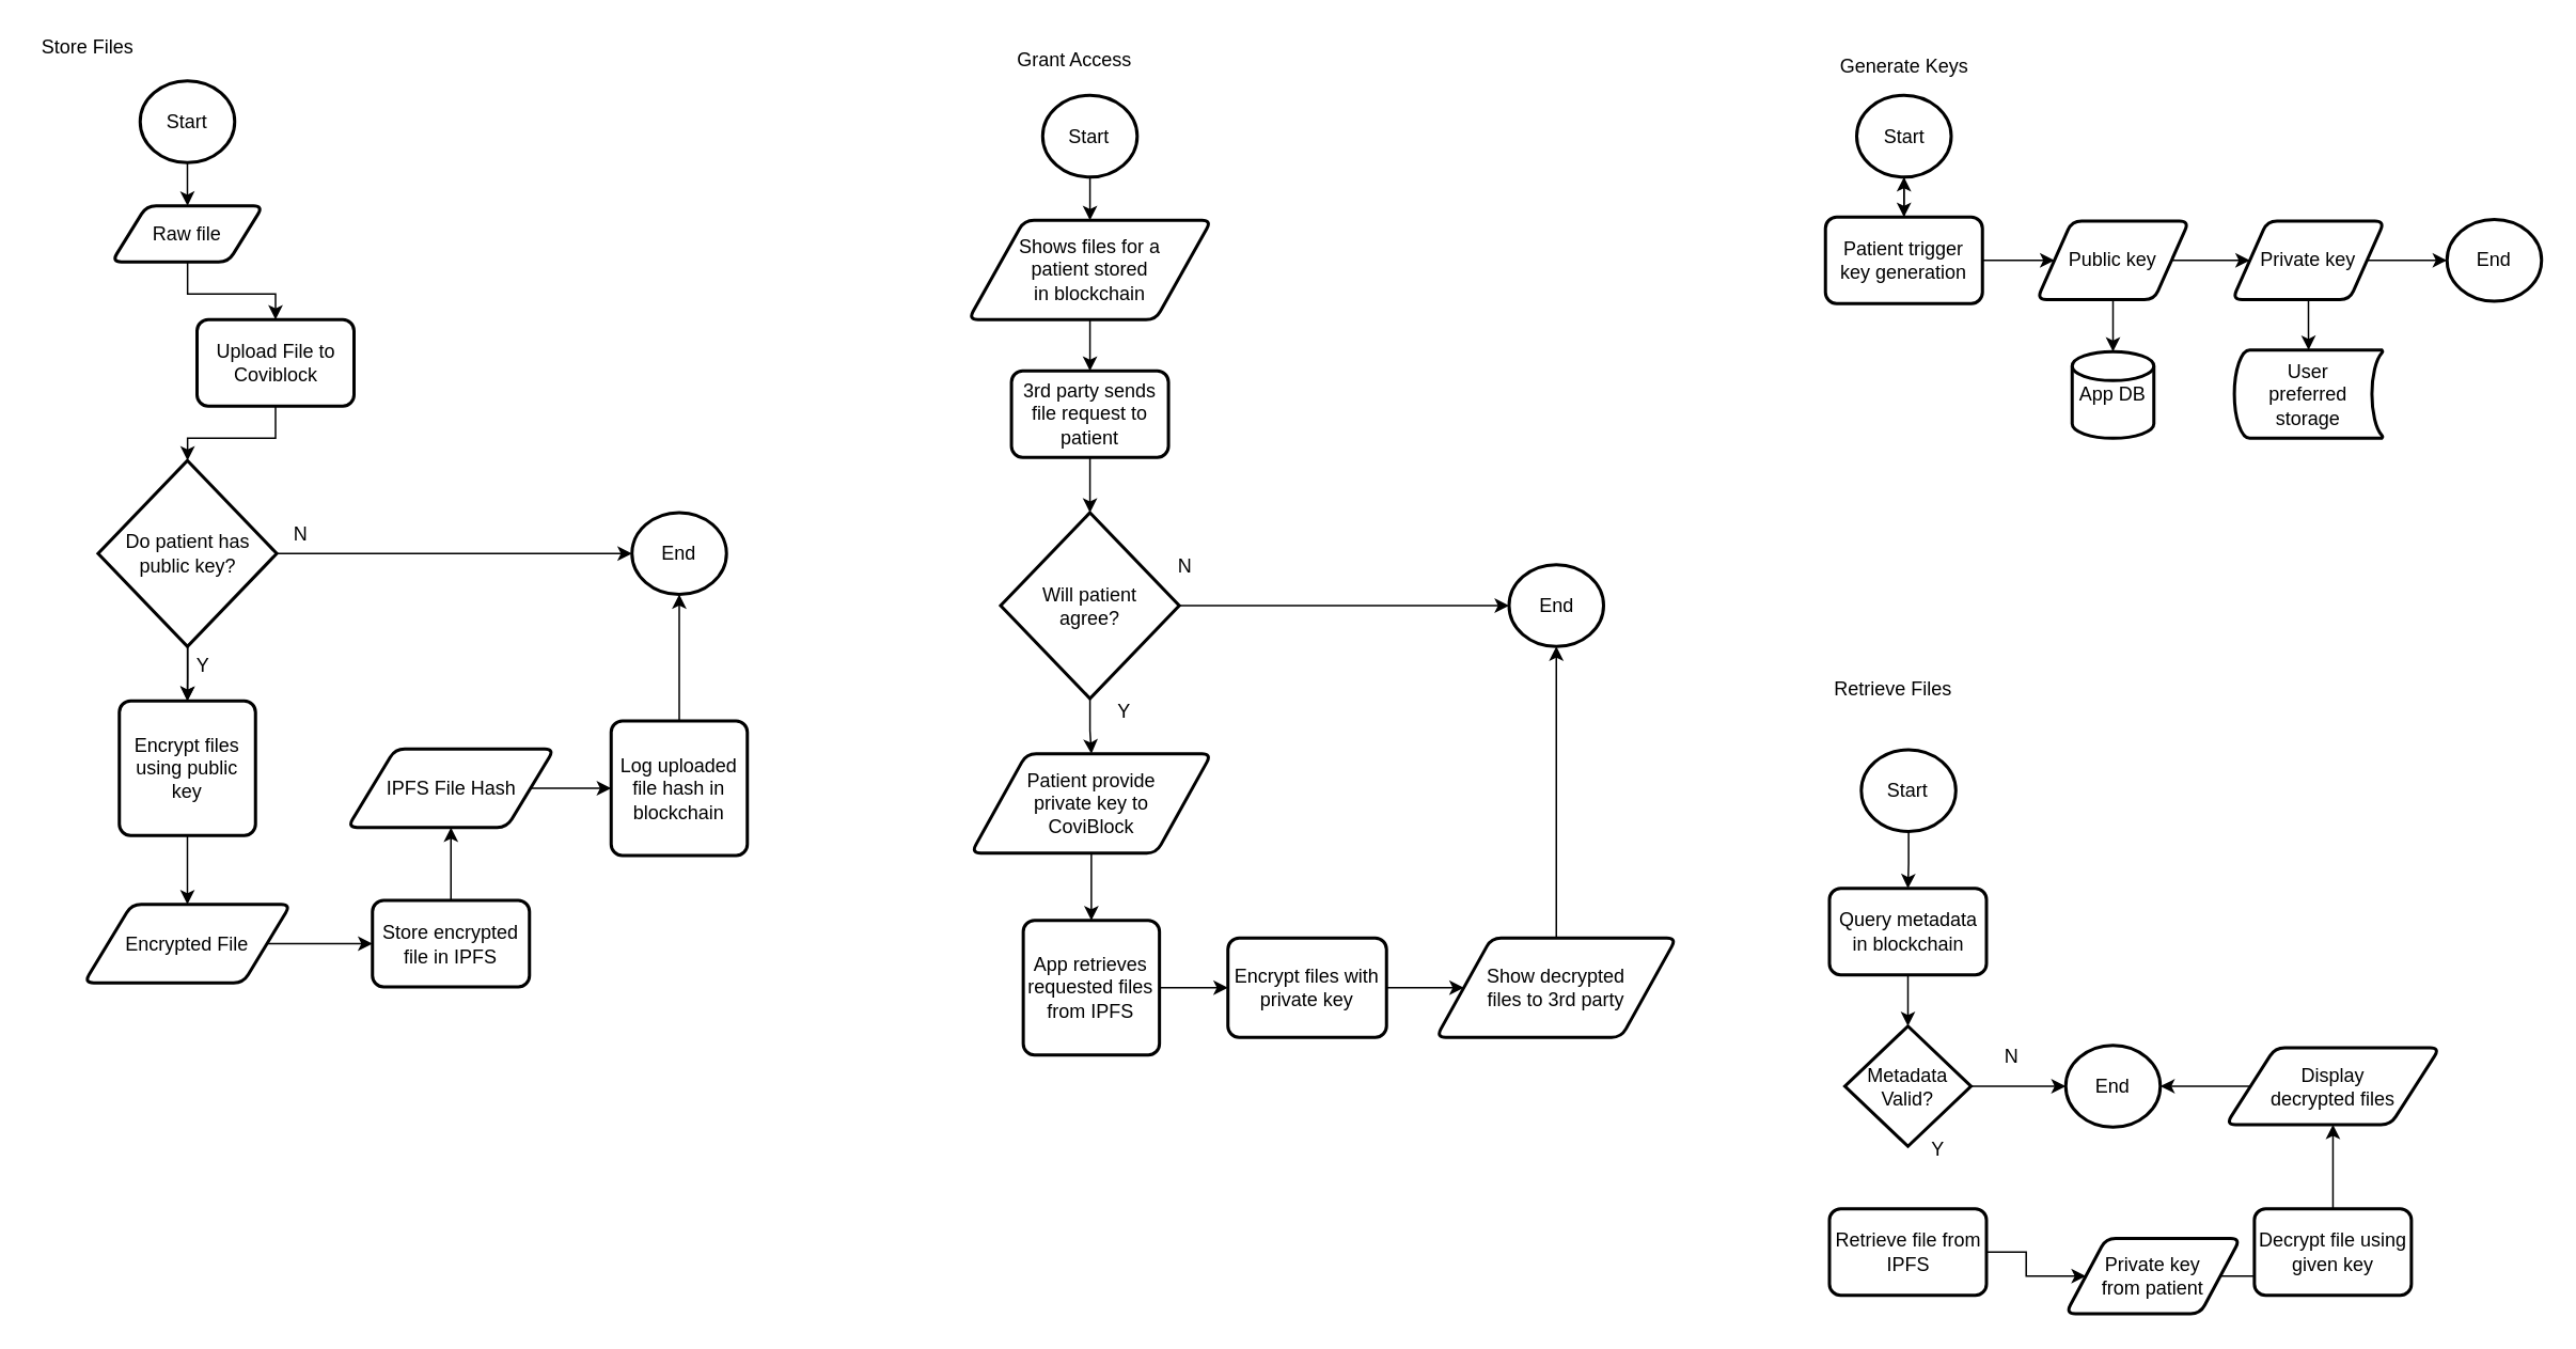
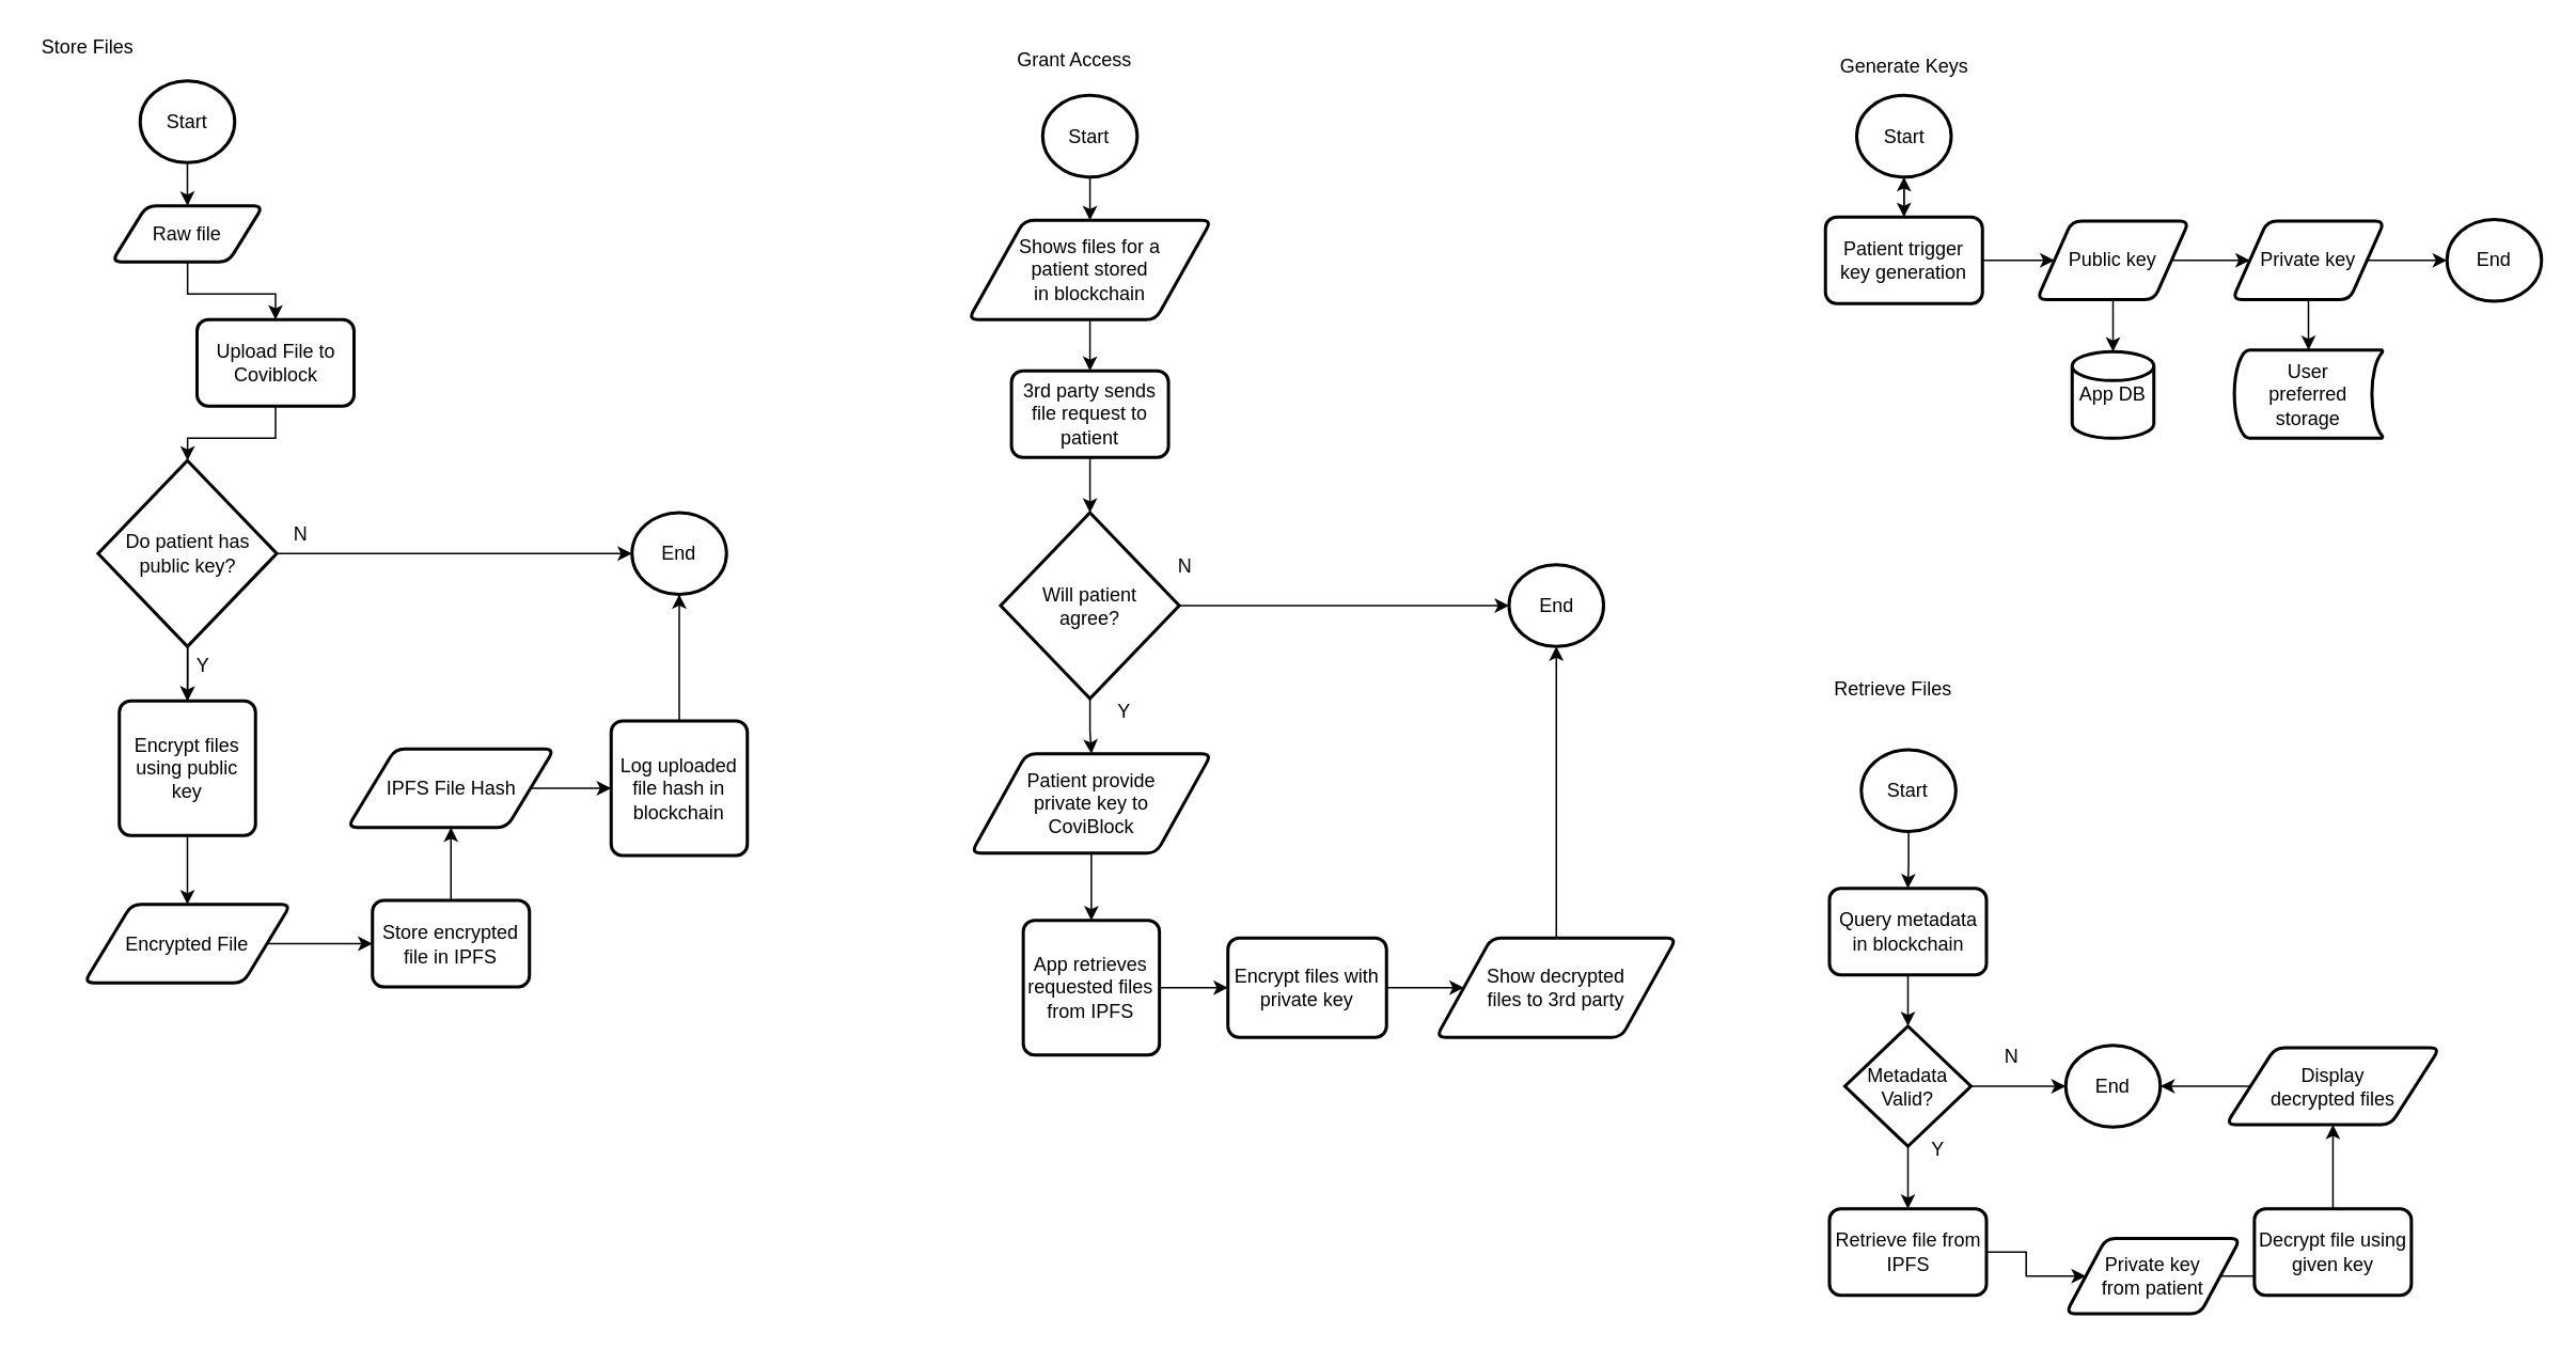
+ <mxCell id="68" style="edgeStyle=orthogonalEdgeStyle;rounded=0;orthogonalLoop=1;jettySize=auto;html=1;" parent="1" source="70" target="72" edge="1"><mxGeometry relative="1" as="geometry" /></mxCell>
